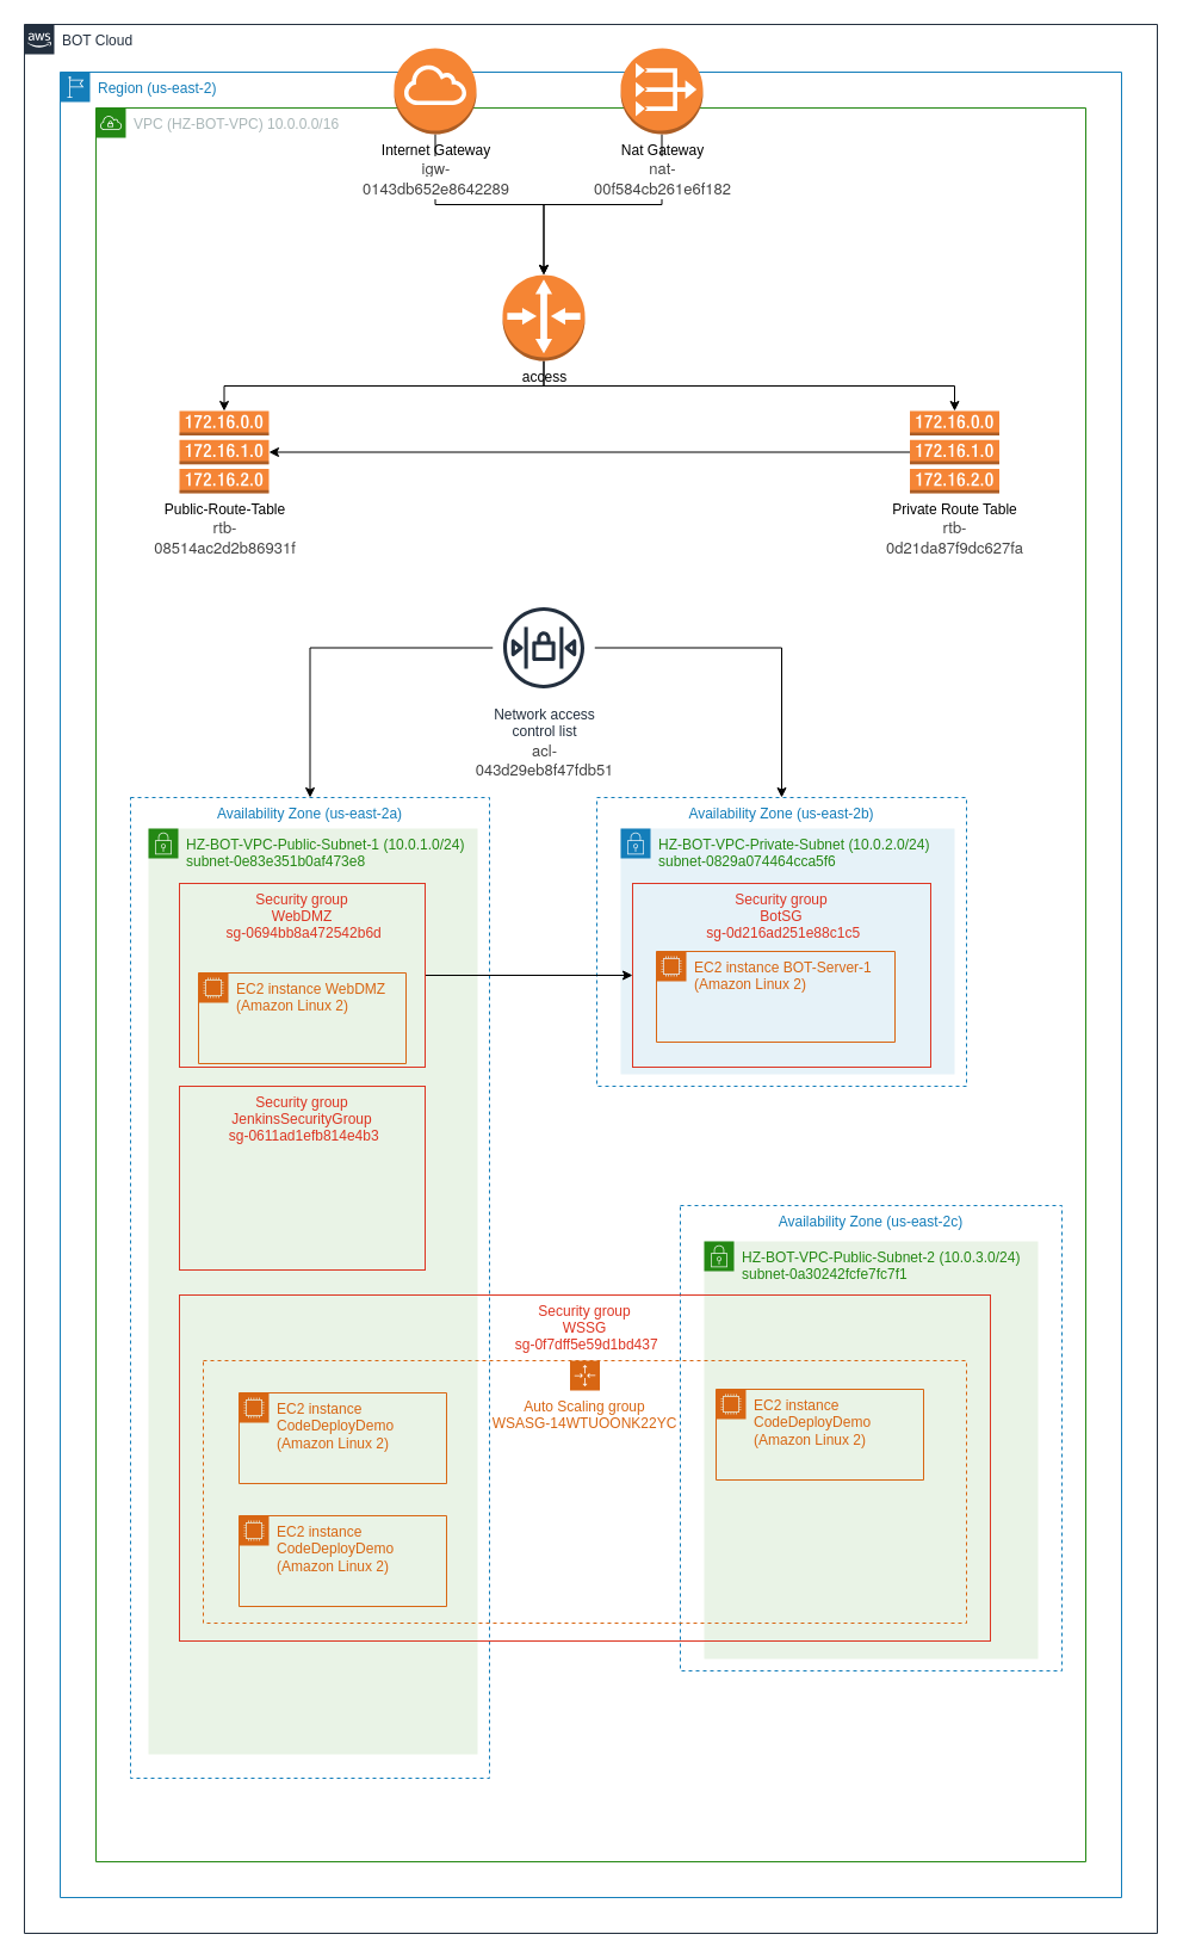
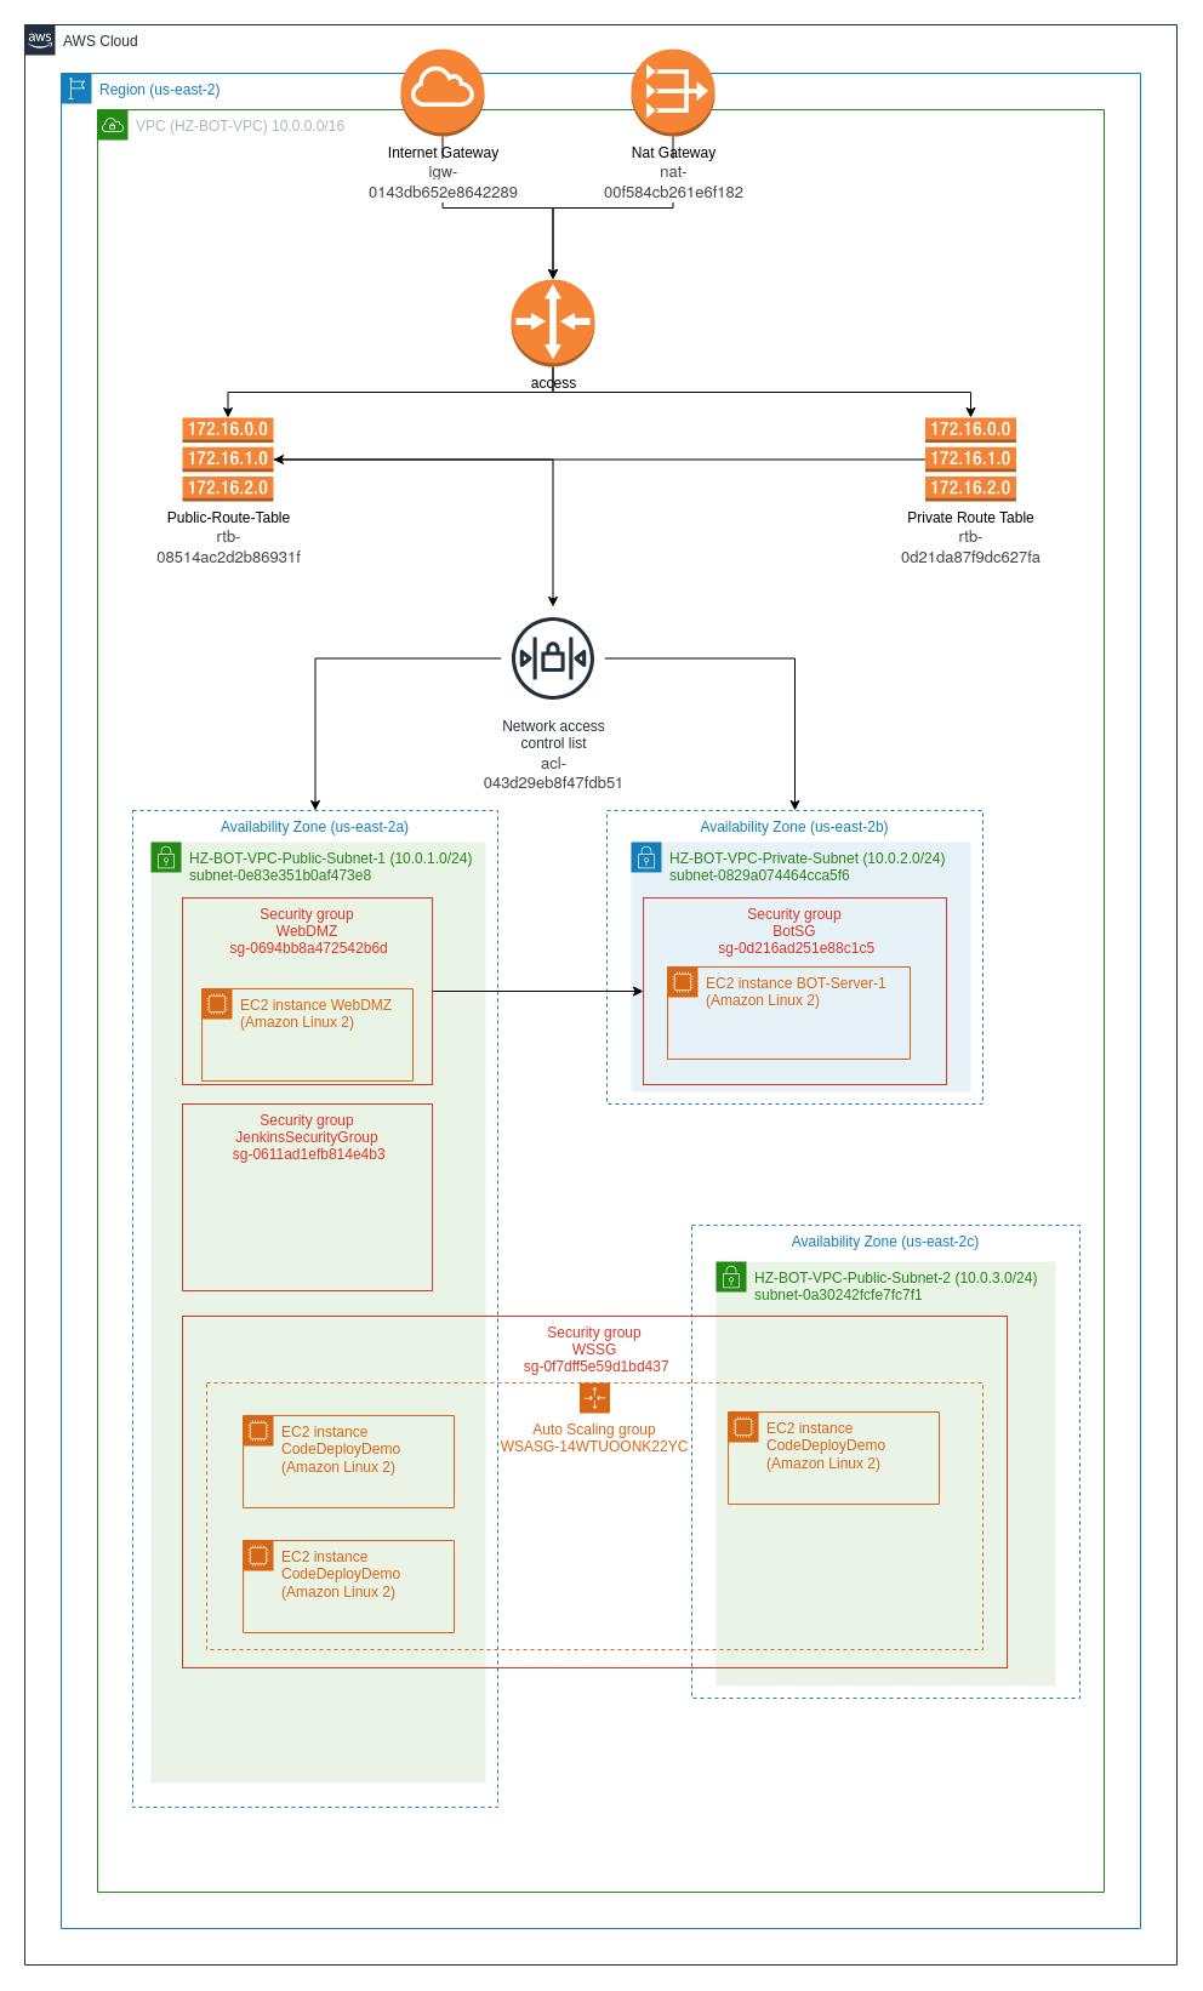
- <mxCell id="2" value="BOT Cloud" style="points=[[0,0],[0.25,0],[0.5,0],[0.75,0],[1,0],[1,0.25],[1,0.5],[1,0.75],[1,1],[0.75,1],[0.5,1],[0.25,1],[0,1],[0,0.75],[0,0.5],[0,0.25]];outlineConnect=0;gradientColor=none;html=1;whiteSpace=wrap;fontSize=12;fontStyle=0;shape=mxgraph.aws4.group;grIcon=mxgraph.aws4.group_aws_cloud_alt;strokeColor=#232F3E;fillColor=none;verticalAlign=top;align=left;spacingLeft=30;fontColor=#232F3E;dashed=0;" parent="1" vertex="1"><mxGeometry x="20" y="20" width="950" height="1600" as="geometry" /></mxCell>
+ <mxCell id="2" value="AWS Cloud" style="points=[[0,0],[0.25,0],[0.5,0],[0.75,0],[1,0],[1,0.25],[1,0.5],[1,0.75],[1,1],[0.75,1],[0.5,1],[0.25,1],[0,1],[0,0.75],[0,0.5],[0,0.25]];outlineConnect=0;gradientColor=none;html=1;whiteSpace=wrap;fontSize=12;fontStyle=0;shape=mxgraph.aws4.group;grIcon=mxgraph.aws4.group_aws_cloud_alt;strokeColor=#232F3E;fillColor=none;verticalAlign=top;align=left;spacingLeft=30;fontColor=#232F3E;dashed=0;" parent="1" vertex="1"><mxGeometry x="20" y="20" width="950" height="1600" as="geometry" /></mxCell>
+ <mxCell id="10" style="edgeStyle=orthogonalEdgeStyle;rounded=0;orthogonalLoop=1;jettySize=auto;html=1;exitX=1;exitY=0.5;exitDx=0;exitDy=0;exitPerimeter=0;" edge="1" parent="1" source="11" target="14"><mxGeometry relative="1" as="geometry" /></mxCell>
